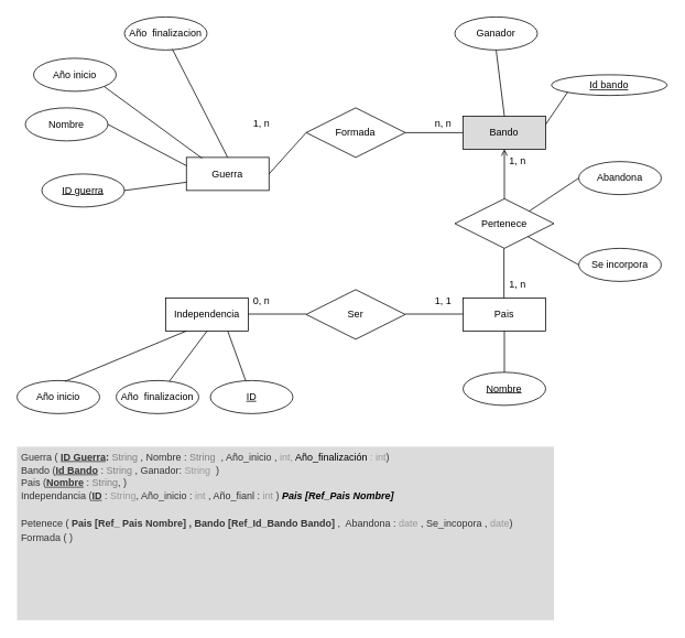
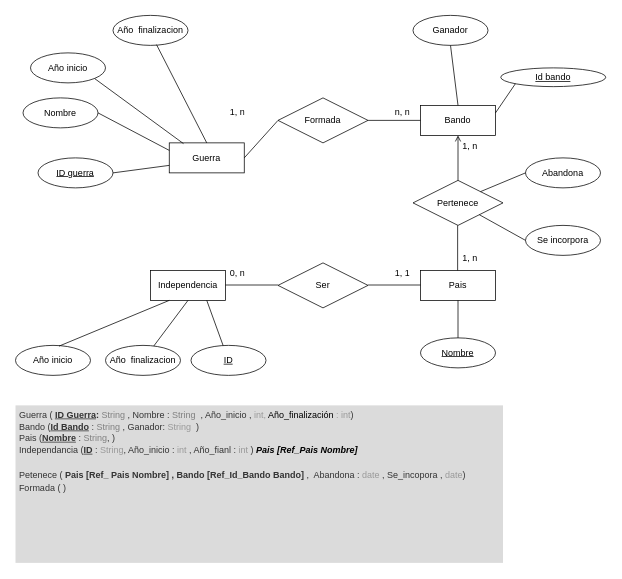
- <mxCell id="4" value="Bando" style="whiteSpace=wrap;html=1;align=center;fillColor=#dbdbdb;" parent="1" vertex="1"><mxGeometry x="560" y="140" width="100" height="40" as="geometry" /></mxCell>
+ <mxCell id="4" value="Bando" style="whiteSpace=wrap;html=1;align=center;" parent="1" vertex="1"><mxGeometry x="560" y="140" width="100" height="40" as="geometry" /></mxCell>
- <mxCell id="29" value="Abandona" style="ellipse;whiteSpace=wrap;html=1;align=center;" parent="1" vertex="1"><mxGeometry x="700" y="195" width="100" height="40" as="geometry" /></mxCell>
+ <mxCell id="29" value="Abandona" style="ellipse;whiteSpace=wrap;html=1;align=center;" parent="1" vertex="1"><mxGeometry x="700" y="210" width="100" height="40" as="geometry" /></mxCell>
